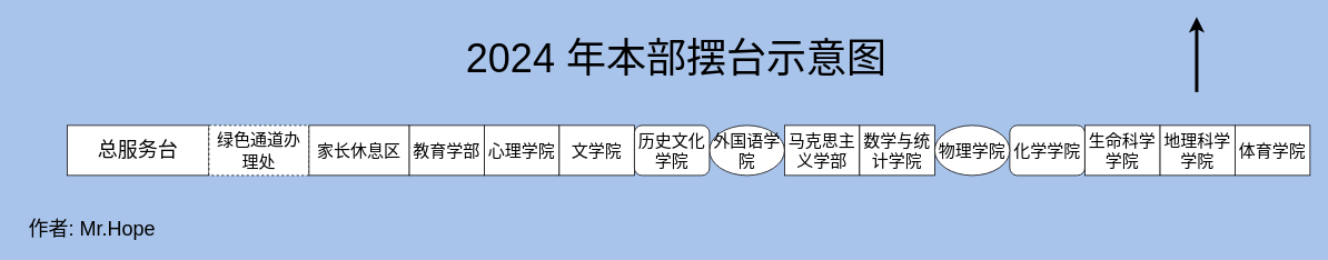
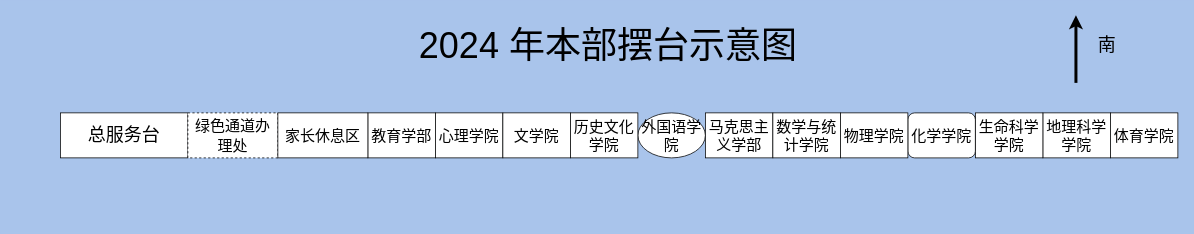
+ <mxCell id="14" value="南" style="text;html=1;resizable=0;autosize=1;align=center;verticalAlign=middle;points=[];fillColor=none;strokeColor=none;rounded=0;fontSize=24;" parent="1" vertex="1"><mxGeometry x="1450" y="40" width="50" height="40" as="geometry" /></mxCell>
- <mxCell id="12" value="2024 年本部摆台示意图" style="text;html=1;resizable=0;autosize=1;align=center;verticalAlign=middle;points=[];fillColor=none;strokeColor=none;rounded=0;fontSize=48;" parent="1" vertex="1"><mxGeometry x="545" y="35" width="530" height="70" as="geometry" /></mxCell>
+ <mxCell id="12" value="2024 年本部摆台示意图" style="text;html=1;resizable=0;autosize=1;align=center;verticalAlign=middle;points=[];fillColor=none;strokeColor=none;rounded=0;fontSize=48;" parent="1" vertex="1"><mxGeometry x="545" y="25" width="530" height="70" as="geometry" /></mxCell>
- <mxCell id="17" value="历史文化学院" style="whiteSpace=wrap;html=1;fontSize=20;rounded=1;" parent="1" vertex="1"><mxGeometry x="760" y="150" width="90" height="60" as="geometry" /></mxCell>
+ <mxCell id="17" value="历史文化学院" style="rounded=0;whiteSpace=wrap;html=1;fontSize=20;" parent="1" vertex="1"><mxGeometry x="760" y="150" width="90" height="60" as="geometry" /></mxCell>
- <mxCell id="18" value="物理学院" style="ellipse;whiteSpace=wrap;html=1;fontSize=20;" parent="1" vertex="1"><mxGeometry x="1120" y="150" width="90" height="60" as="geometry" /></mxCell>
+ <mxCell id="18" value="物理学院" style="rounded=0;whiteSpace=wrap;html=1;fontSize=20;" parent="1" vertex="1"><mxGeometry x="1120" y="150" width="90" height="60" as="geometry" /></mxCell>
- <mxCell id="19" value="&lt;font style=&quot;font-size: 24px;&quot;&gt;作者: Mr.Hope&lt;/font&gt;" style="text;strokeColor=none;align=center;fillColor=none;html=1;verticalAlign=middle;whiteSpace=wrap;rounded=0;" parent="1" vertex="1"><mxGeometry x="20" y="260" width="180" height="30" as="geometry" /></mxCell>
